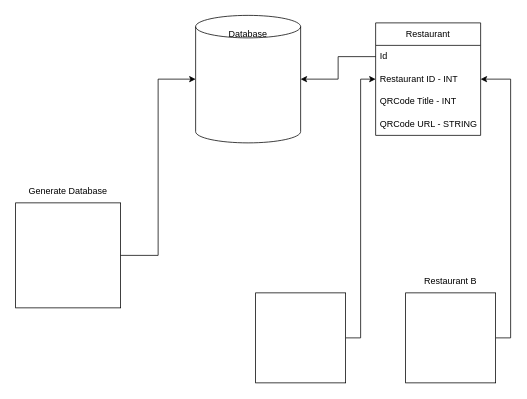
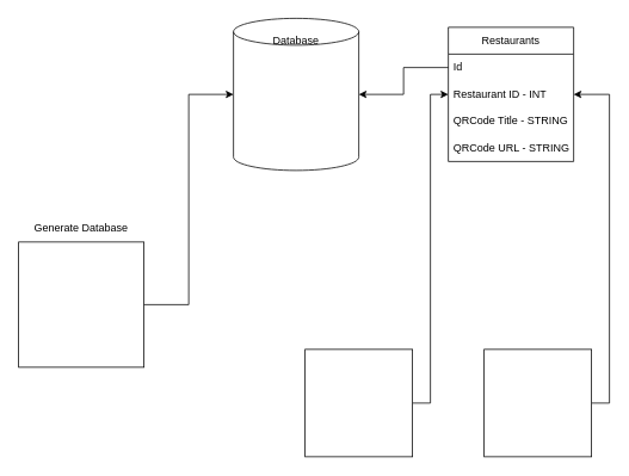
- <mxCell id="12" value="Restaurant" style="swimlane;fontStyle=0;childLayout=stackLayout;horizontal=1;startSize=30;horizontalStack=0;resizeParent=1;resizeParentMax=0;resizeLast=0;collapsible=1;marginBottom=0;whiteSpace=wrap;html=1;" vertex="1" parent="1"><mxGeometry x="500" y="30" width="140" height="150" as="geometry" /></mxCell>
+ <mxCell id="12" value="Restaurants" style="swimlane;fontStyle=0;childLayout=stackLayout;horizontal=1;startSize=30;horizontalStack=0;resizeParent=1;resizeParentMax=0;resizeLast=0;collapsible=1;marginBottom=0;whiteSpace=wrap;html=1;" vertex="1" parent="1"><mxGeometry x="500" y="30" width="140" height="150" as="geometry" /></mxCell>
- <mxCell id="15" value="QRCode Title - INT" style="text;strokeColor=none;fillColor=none;align=left;verticalAlign=middle;spacingLeft=4;spacingRight=4;overflow=hidden;points=[[0,0.5],[1,0.5]];portConstraint=eastwest;rotatable=0;whiteSpace=wrap;html=1;" vertex="1" parent="12"><mxGeometry y="90" width="140" height="30" as="geometry" /></mxCell>
+ <mxCell id="15" value="QRCode Title - STRING" style="text;strokeColor=none;fillColor=none;align=left;verticalAlign=middle;spacingLeft=4;spacingRight=4;overflow=hidden;points=[[0,0.5],[1,0.5]];portConstraint=eastwest;rotatable=0;whiteSpace=wrap;html=1;" vertex="1" parent="12"><mxGeometry y="90" width="140" height="30" as="geometry" /></mxCell>
- <mxCell id="11" value="Restaurant B" style="text;html=1;align=center;verticalAlign=middle;whiteSpace=wrap;rounded=0;" vertex="1" parent="1"><mxGeometry x="540" y="360" width="120" height="30" as="geometry" /></mxCell>
